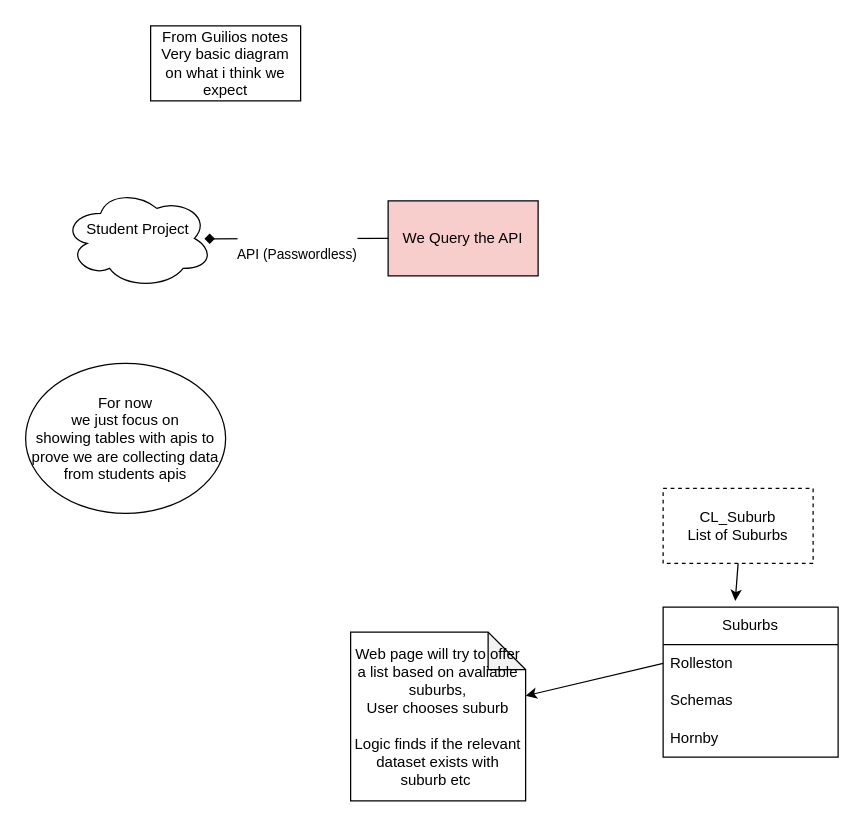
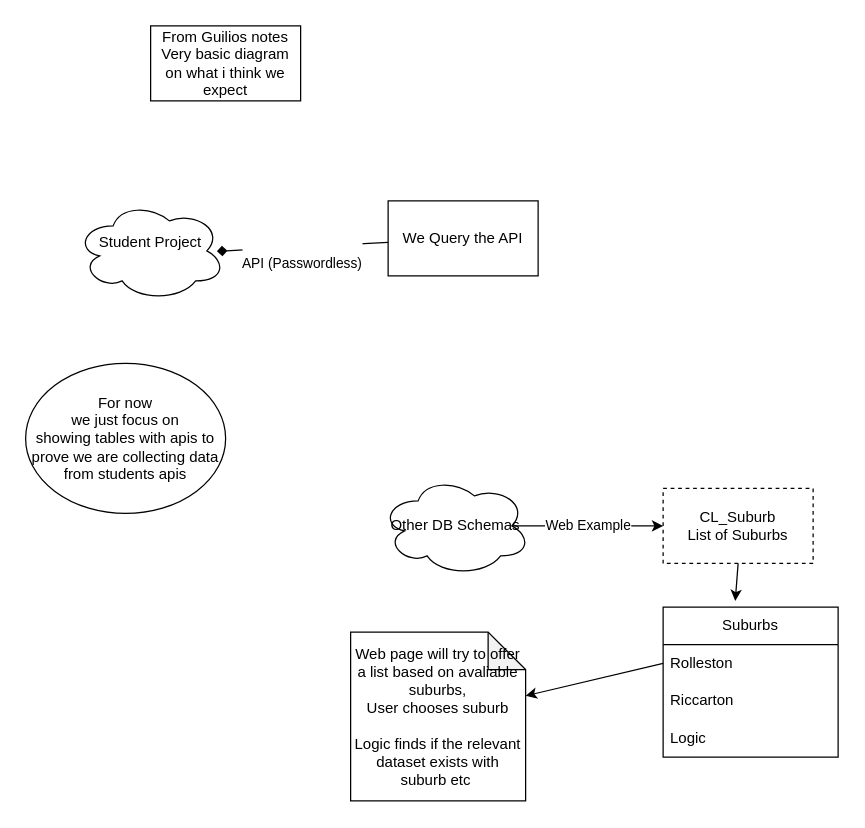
- <mxCell id="4" value="Student Project&lt;div&gt;&lt;br&gt;&lt;/div&gt;" style="ellipse;shape=cloud;whiteSpace=wrap;html=1;" vertex="1" parent="1"><mxGeometry x="50" y="150" width="120" height="80" as="geometry" /></mxCell>
+ <mxCell id="4" value="Student Project&lt;div&gt;&lt;br&gt;&lt;/div&gt;" style="ellipse;shape=cloud;whiteSpace=wrap;html=1;" vertex="1" parent="1"><mxGeometry x="60" y="160" width="120" height="80" as="geometry" /></mxCell>
- <mxCell id="3" value="We Query the API" style="rounded=0;whiteSpace=wrap;html=1;fillColor=#f8cecc;" vertex="1" parent="1"><mxGeometry x="310" y="160" width="120" height="60" as="geometry" /></mxCell>
+ <mxCell id="3" value="We Query the API" style="rounded=0;whiteSpace=wrap;html=1;" vertex="1" parent="1"><mxGeometry x="310" y="160" width="120" height="60" as="geometry" /></mxCell>
+ <mxCell id="6" value="Other DB Schemas" style="ellipse;shape=cloud;whiteSpace=wrap;html=1;" vertex="1" parent="1"><mxGeometry x="304" y="380" width="120" height="80" as="geometry" /></mxCell>
+ <mxCell id="8" value="Web Example" style="endArrow=classic;html=1;rounded=0;exitX=0.875;exitY=0.5;exitDx=0;exitDy=0;exitPerimeter=0;" edge="1" parent="1" source="6" target="7"><mxGeometry width="50" height="50" relative="1" as="geometry"><mxPoint x="400" y="510" as="sourcePoint" /><mxPoint x="450" y="460" as="targetPoint" /></mxGeometry></mxCell>
- <mxCell id="12" value="Schemas" style="text;strokeColor=none;fillColor=none;align=left;verticalAlign=middle;spacingLeft=4;spacingRight=4;overflow=hidden;points=[[0,0.5],[1,0.5]];portConstraint=eastwest;rotatable=0;whiteSpace=wrap;html=1;" vertex="1" parent="10"><mxGeometry y="60" width="140" height="30" as="geometry" /></mxCell>
+ <mxCell id="12" value="Riccarton" style="text;strokeColor=none;fillColor=none;align=left;verticalAlign=middle;spacingLeft=4;spacingRight=4;overflow=hidden;points=[[0,0.5],[1,0.5]];portConstraint=eastwest;rotatable=0;whiteSpace=wrap;html=1;" vertex="1" parent="10"><mxGeometry y="60" width="140" height="30" as="geometry" /></mxCell>
- <mxCell id="13" value="Hornby" style="text;strokeColor=none;fillColor=none;align=left;verticalAlign=middle;spacingLeft=4;spacingRight=4;overflow=hidden;points=[[0,0.5],[1,0.5]];portConstraint=eastwest;rotatable=0;whiteSpace=wrap;html=1;" vertex="1" parent="10"><mxGeometry y="90" width="140" height="30" as="geometry" /></mxCell>
+ <mxCell id="13" value="Logic" style="text;strokeColor=none;fillColor=none;align=left;verticalAlign=middle;spacingLeft=4;spacingRight=4;overflow=hidden;points=[[0,0.5],[1,0.5]];portConstraint=eastwest;rotatable=0;whiteSpace=wrap;html=1;" vertex="1" parent="10"><mxGeometry y="90" width="140" height="30" as="geometry" /></mxCell>
